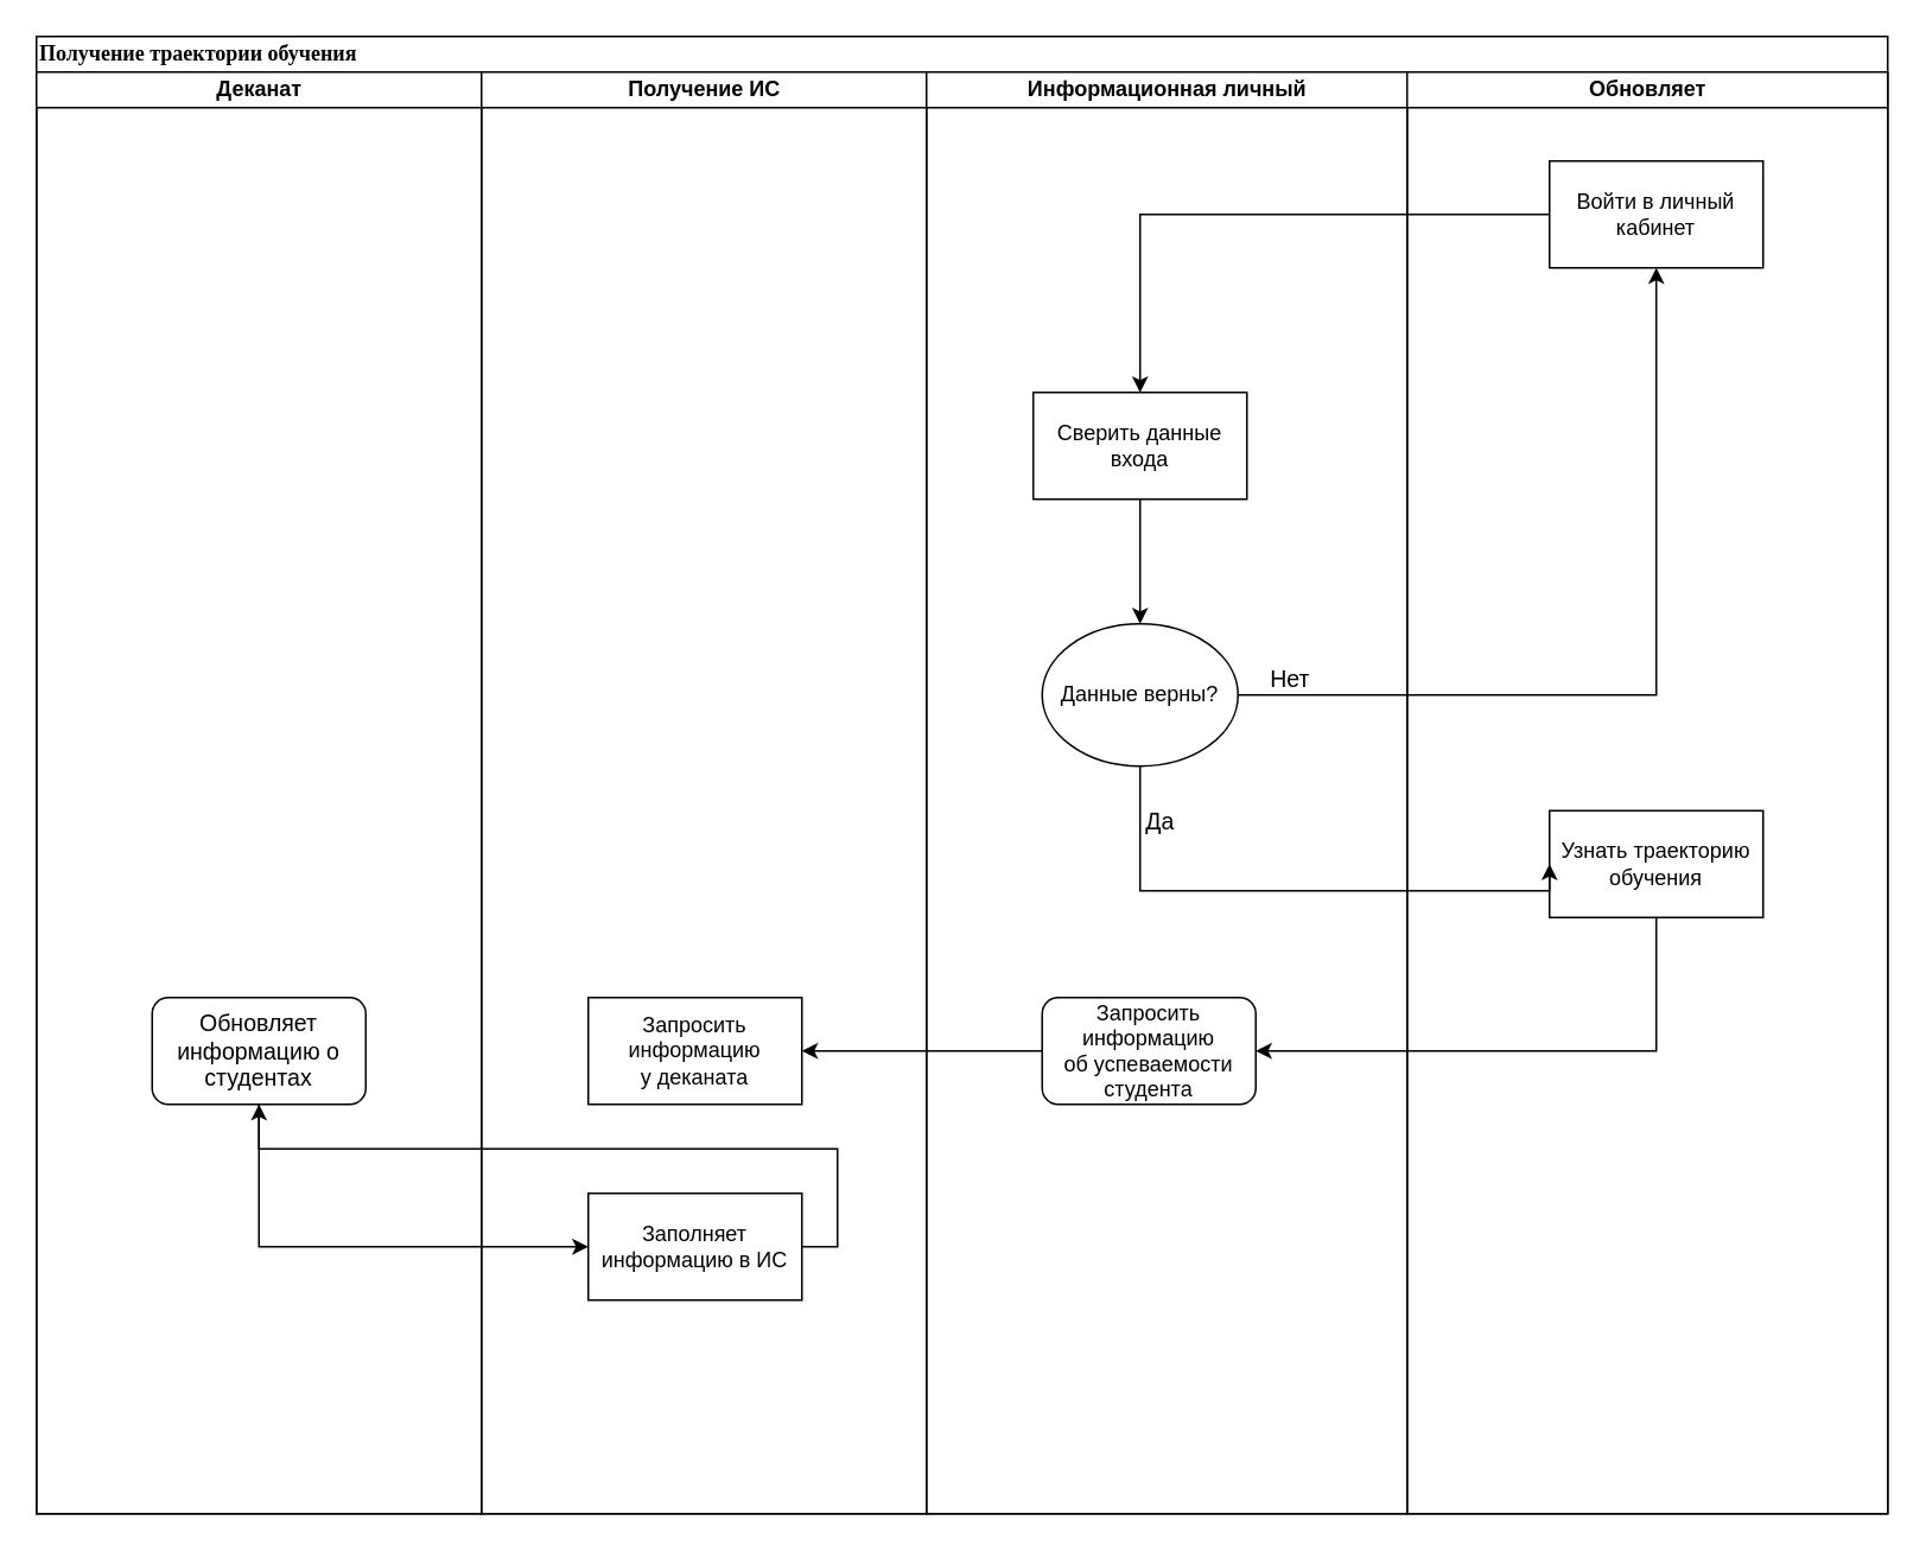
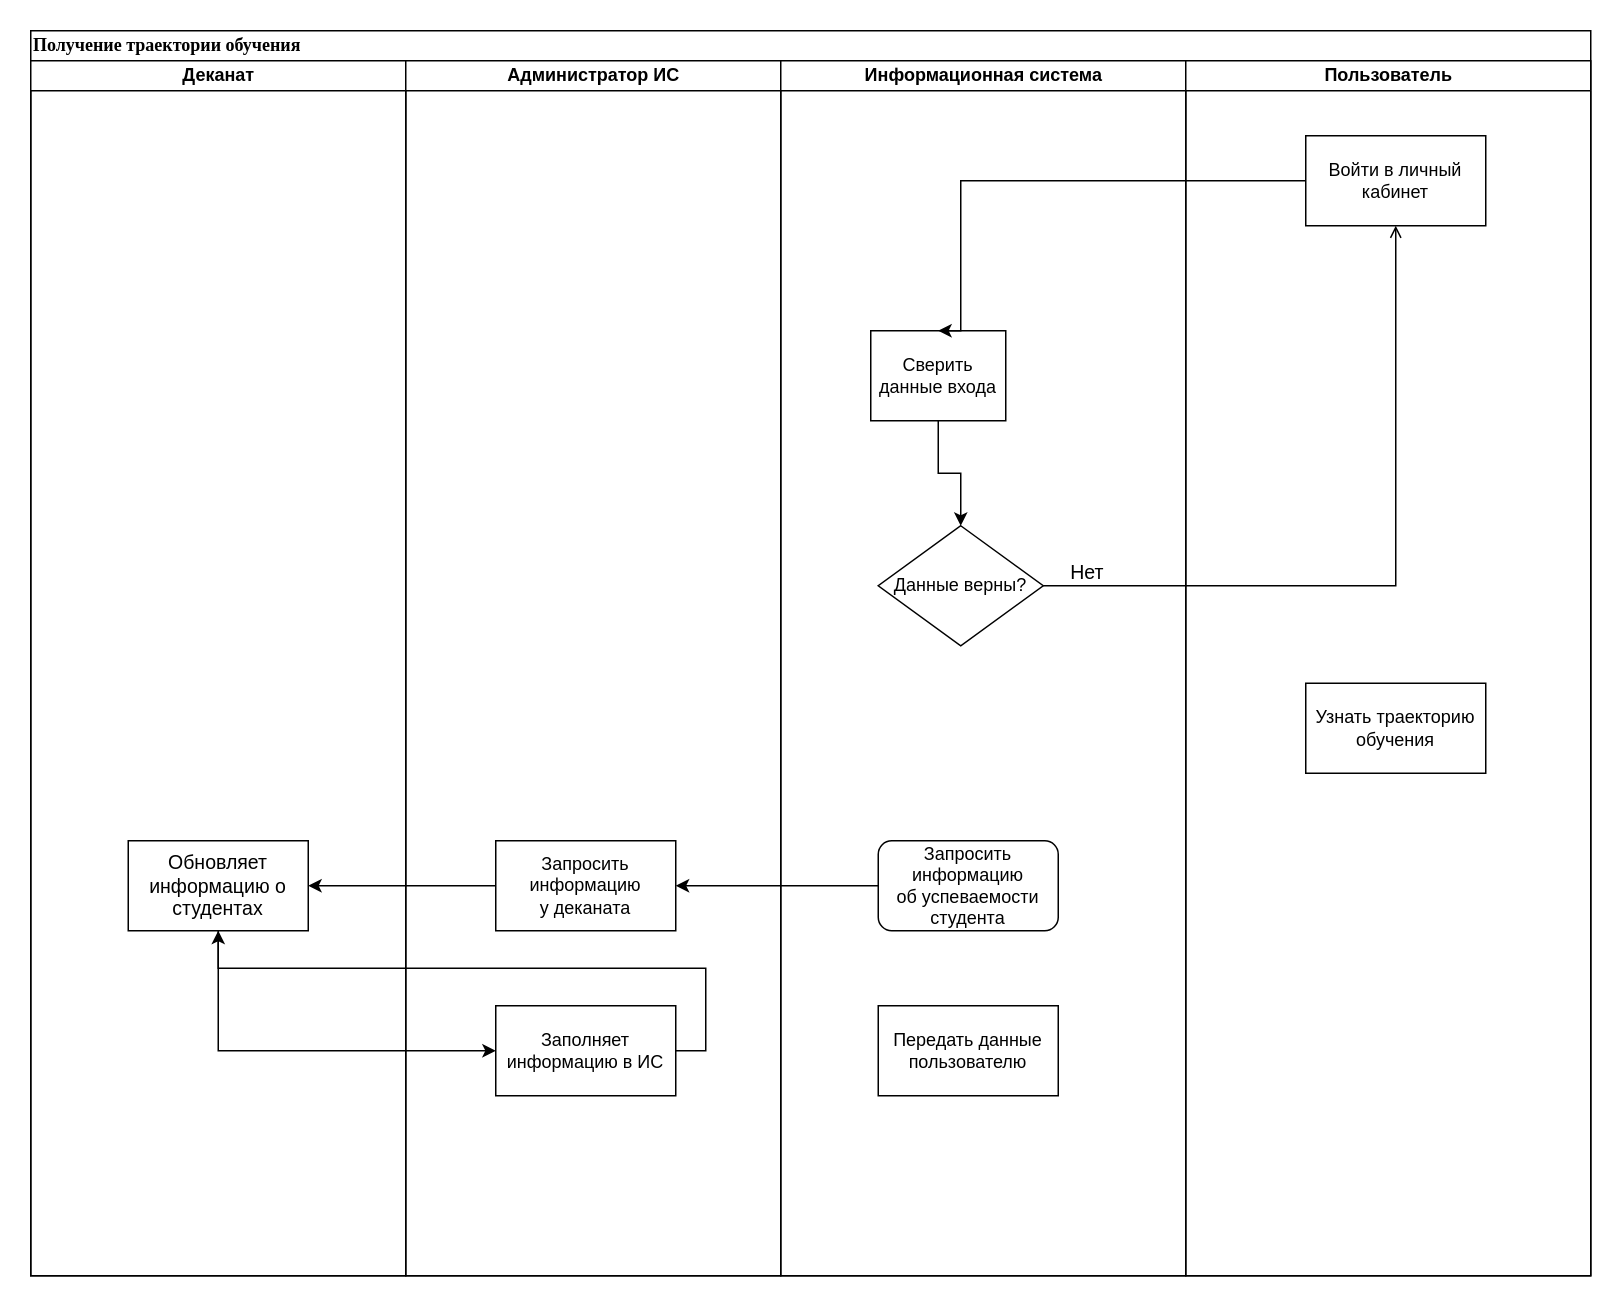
- <mxCell id="5" value="Получение ИС" style="swimlane;html=1;startSize=20;" parent="2" vertex="1"><mxGeometry x="250" y="20" width="250" height="810" as="geometry" /></mxCell>
+ <mxCell id="5" value="Администратор ИС" style="swimlane;html=1;startSize=20;" parent="2" vertex="1"><mxGeometry x="250" y="20" width="250" height="810" as="geometry" /></mxCell>
- <mxCell id="8" value="Информационная личный" style="swimlane;html=1;startSize=20;" parent="2" vertex="1"><mxGeometry x="500" y="20" width="270" height="810" as="geometry" /></mxCell>
+ <mxCell id="8" value="Информационная система" style="swimlane;html=1;startSize=20;" parent="2" vertex="1"><mxGeometry x="500" y="20" width="270" height="810" as="geometry" /></mxCell>
- <mxCell id="14" value="Обновляет" style="swimlane;html=1;startSize=20;" vertex="1" parent="2"><mxGeometry x="770" y="20" width="270" height="810" as="geometry" /></mxCell>
+ <mxCell id="14" value="Пользователь" style="swimlane;html=1;startSize=20;" vertex="1" parent="2"><mxGeometry x="770" y="20" width="270" height="810" as="geometry" /></mxCell>
- <mxCell id="18" style="edgeStyle=orthogonalEdgeStyle;rounded=0;orthogonalLoop=1;jettySize=auto;html=1;exitX=1;exitY=0.5;exitDx=0;exitDy=0;entryX=0.5;entryY=1;entryDx=0;entryDy=0;" edge="1" parent="2" source="11" target="15"><mxGeometry relative="1" as="geometry" /></mxCell>
+ <mxCell id="18" style="edgeStyle=orthogonalEdgeStyle;rounded=0;orthogonalLoop=1;jettySize=auto;html=1;exitX=1;exitY=0.5;exitDx=0;exitDy=0;entryX=0.5;entryY=1;entryDx=0;entryDy=0;endArrow=open;" edge="1" parent="2" source="11" target="15"><mxGeometry relative="1" as="geometry" /></mxCell>
- <mxCell id="10" value="Сверить данные входа" style="rounded=0;whiteSpace=wrap;html=1;fillColor=none;" vertex="1" parent="8"><mxGeometry x="60" y="180" width="120" height="60" as="geometry" /></mxCell>
+ <mxCell id="10" value="Сверить данные входа" style="rounded=0;whiteSpace=wrap;html=1;fillColor=none;" vertex="1" parent="8"><mxGeometry x="60" y="180" width="90" height="60" as="geometry" /></mxCell>
- <mxCell id="11" value="Данные верны?" style="ellipse;whiteSpace=wrap;html=1;fillColor=none;" vertex="1" parent="8"><mxGeometry x="65" y="310" width="110" height="80" as="geometry" /></mxCell>
+ <mxCell id="11" value="Данные верны?" style="rhombus;whiteSpace=wrap;html=1;fillColor=none;" vertex="1" parent="8"><mxGeometry x="65" y="310" width="110" height="80" as="geometry" /></mxCell>
- <mxCell id="20" style="edgeStyle=orthogonalEdgeStyle;rounded=0;orthogonalLoop=1;jettySize=auto;html=1;exitX=0.5;exitY=1;exitDx=0;exitDy=0;entryX=0;entryY=0.5;entryDx=0;entryDy=0;" edge="1" parent="2" source="11" target="16"><mxGeometry relative="1" as="geometry"><mxPoint x="800" y="570" as="targetPoint" /><Array as="points"><mxPoint x="620" y="480" /></Array></mxGeometry></mxCell>
- <mxCell id="21" value="&lt;font style=&quot;font-size: 13px;&quot;&gt;Да&lt;/font&gt;" style="edgeLabel;html=1;align=center;verticalAlign=middle;resizable=0;points=[];" vertex="1" connectable="0" parent="20"><mxGeometry x="-0.718" y="-1" relative="1" as="geometry"><mxPoint x="11" y="-14" as="offset" /></mxGeometry></mxCell>
- <mxCell id="4" value="Обновляет информацию о студентах" style="whiteSpace=wrap;html=1;fontSize=13;fillColor=none;rounded=1;" vertex="1" parent="3"><mxGeometry x="65" y="520" width="120" height="60" as="geometry" /></mxCell>
+ <mxCell id="4" value="Обновляет информацию о студентах" style="rounded=0;whiteSpace=wrap;html=1;fontSize=13;fillColor=none;" vertex="1" parent="3"><mxGeometry x="65" y="520" width="120" height="60" as="geometry" /></mxCell>
+ <mxCell id="23" style="edgeStyle=orthogonalEdgeStyle;rounded=0;orthogonalLoop=1;jettySize=auto;html=1;exitX=0;exitY=0.5;exitDx=0;exitDy=0;entryX=1;entryY=0.5;entryDx=0;entryDy=0;fontSize=13;" edge="1" parent="2" source="6" target="4"><mxGeometry relative="1" as="geometry" /></mxCell>
- <mxCell id="22" style="edgeStyle=orthogonalEdgeStyle;rounded=0;orthogonalLoop=1;jettySize=auto;html=1;exitX=0.5;exitY=1;exitDx=0;exitDy=0;fontSize=13;entryX=1;entryY=0.5;entryDx=0;entryDy=0;" edge="1" parent="2" source="16" target="12"><mxGeometry relative="1" as="geometry"><mxPoint x="690" y="570" as="targetPoint" /><Array as="points"><mxPoint x="910" y="570" /></Array></mxGeometry></mxCell>
+ <mxCell id="13" value="Передать данные пользователю" style="rounded=0;whiteSpace=wrap;html=1;fillColor=none;" vertex="1" parent="8"><mxGeometry x="65" y="630" width="120" height="60" as="geometry" /></mxCell>
